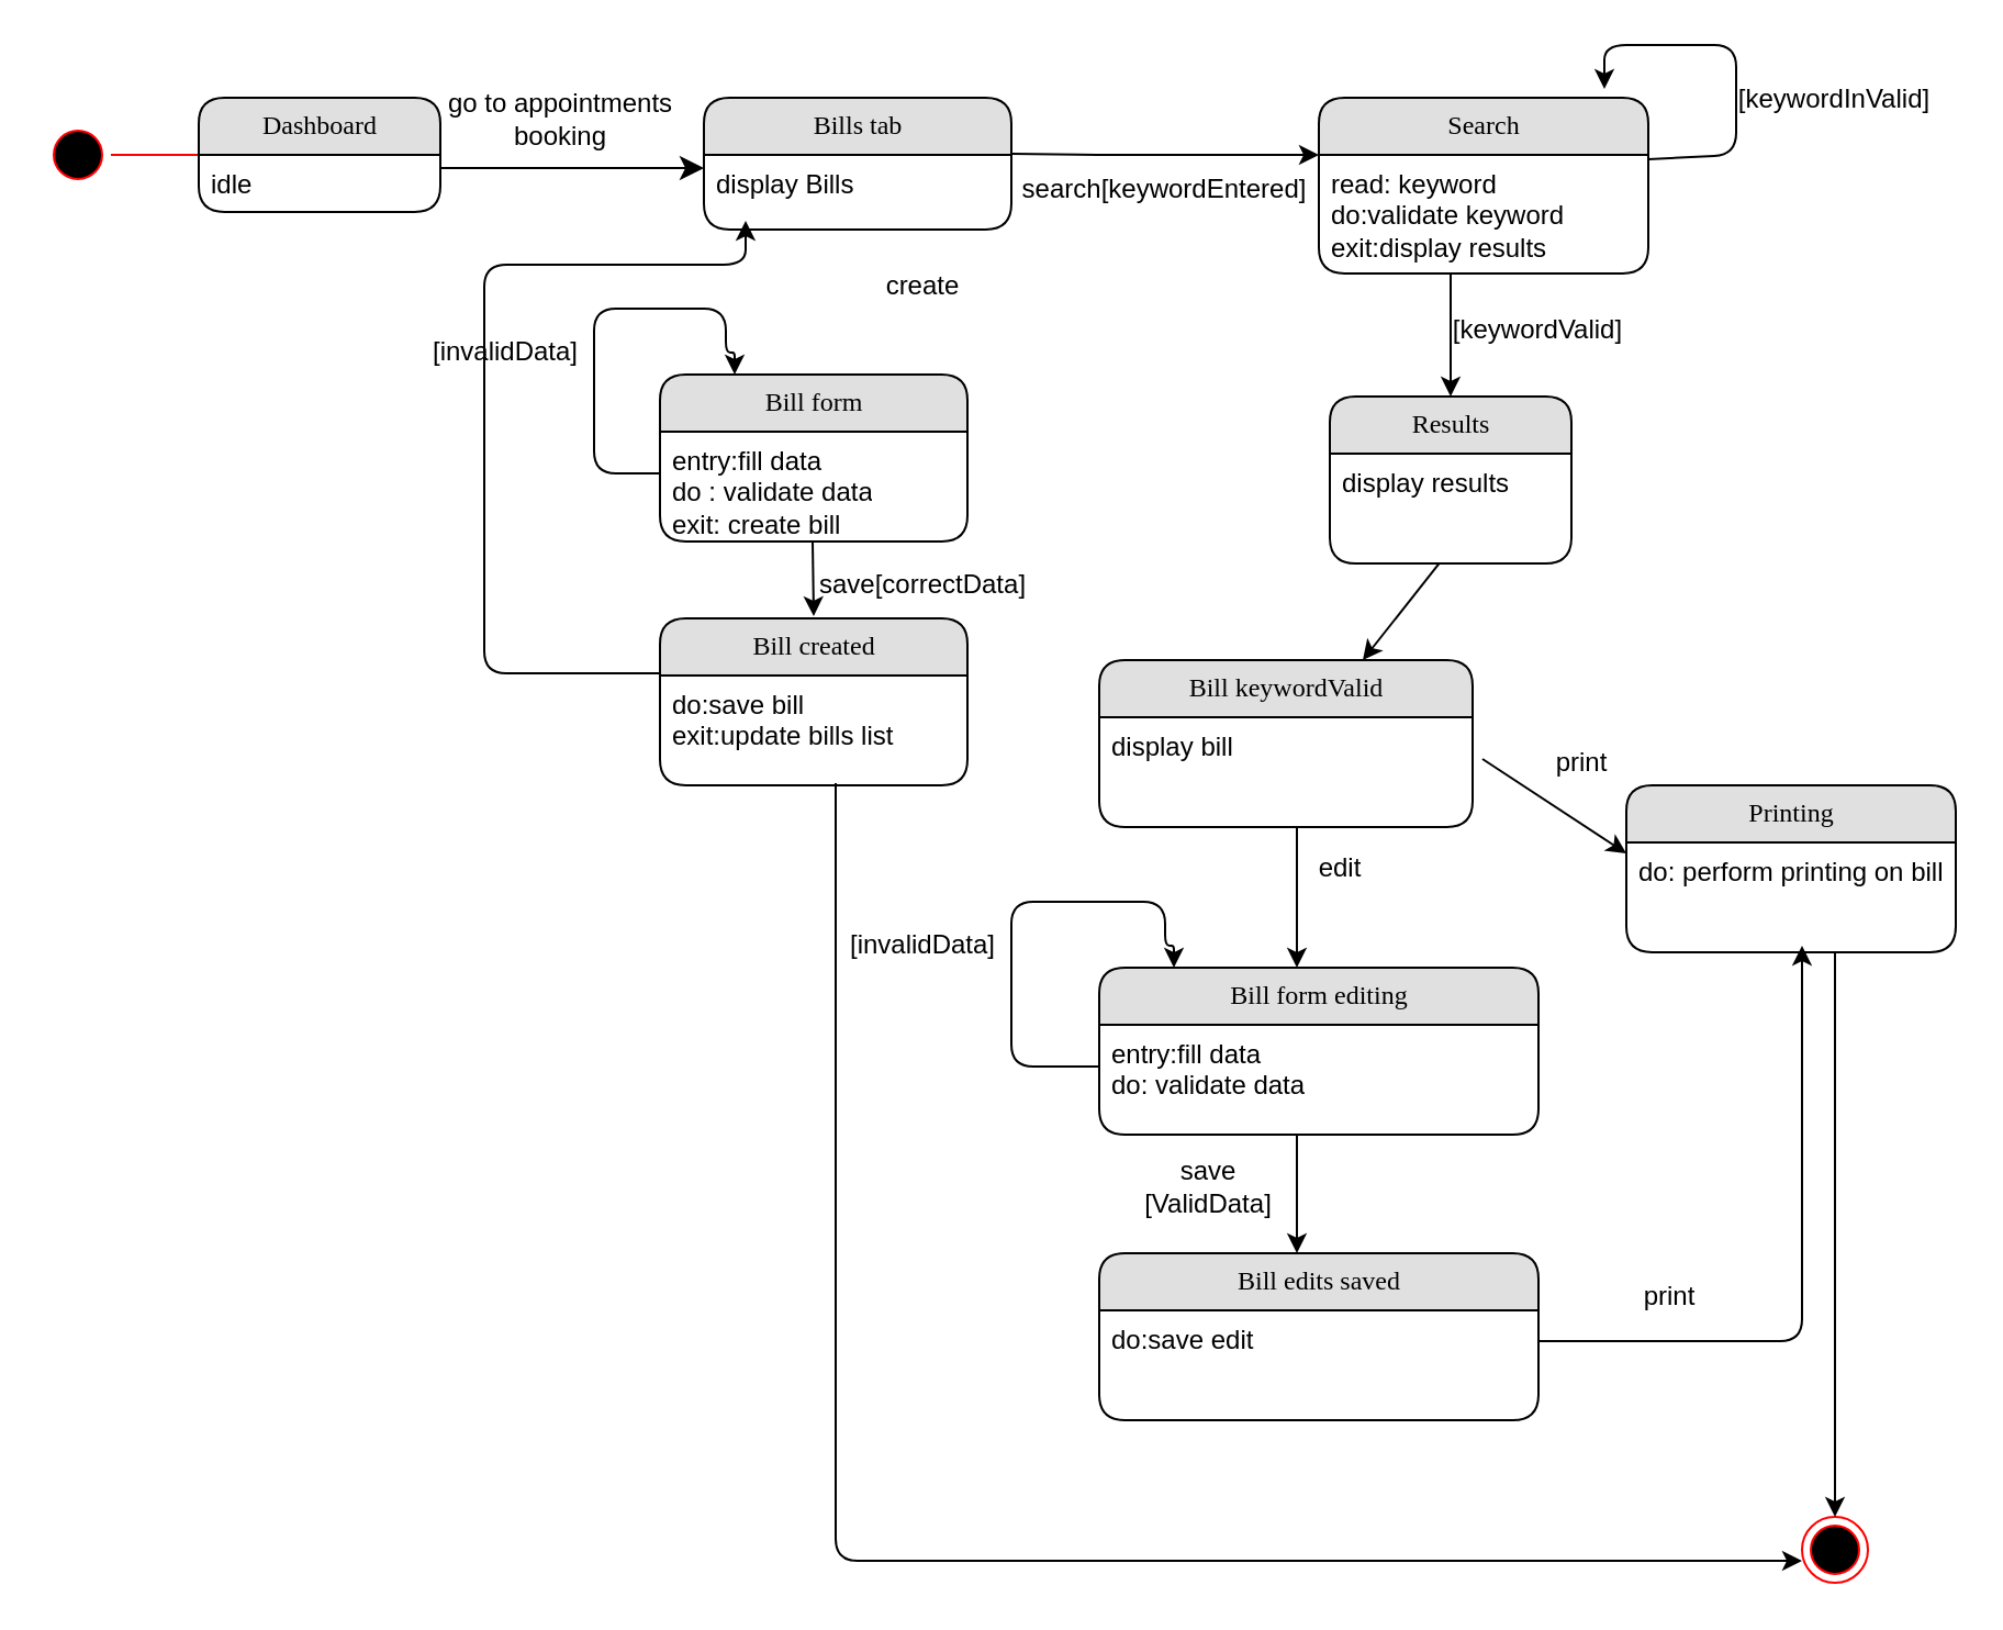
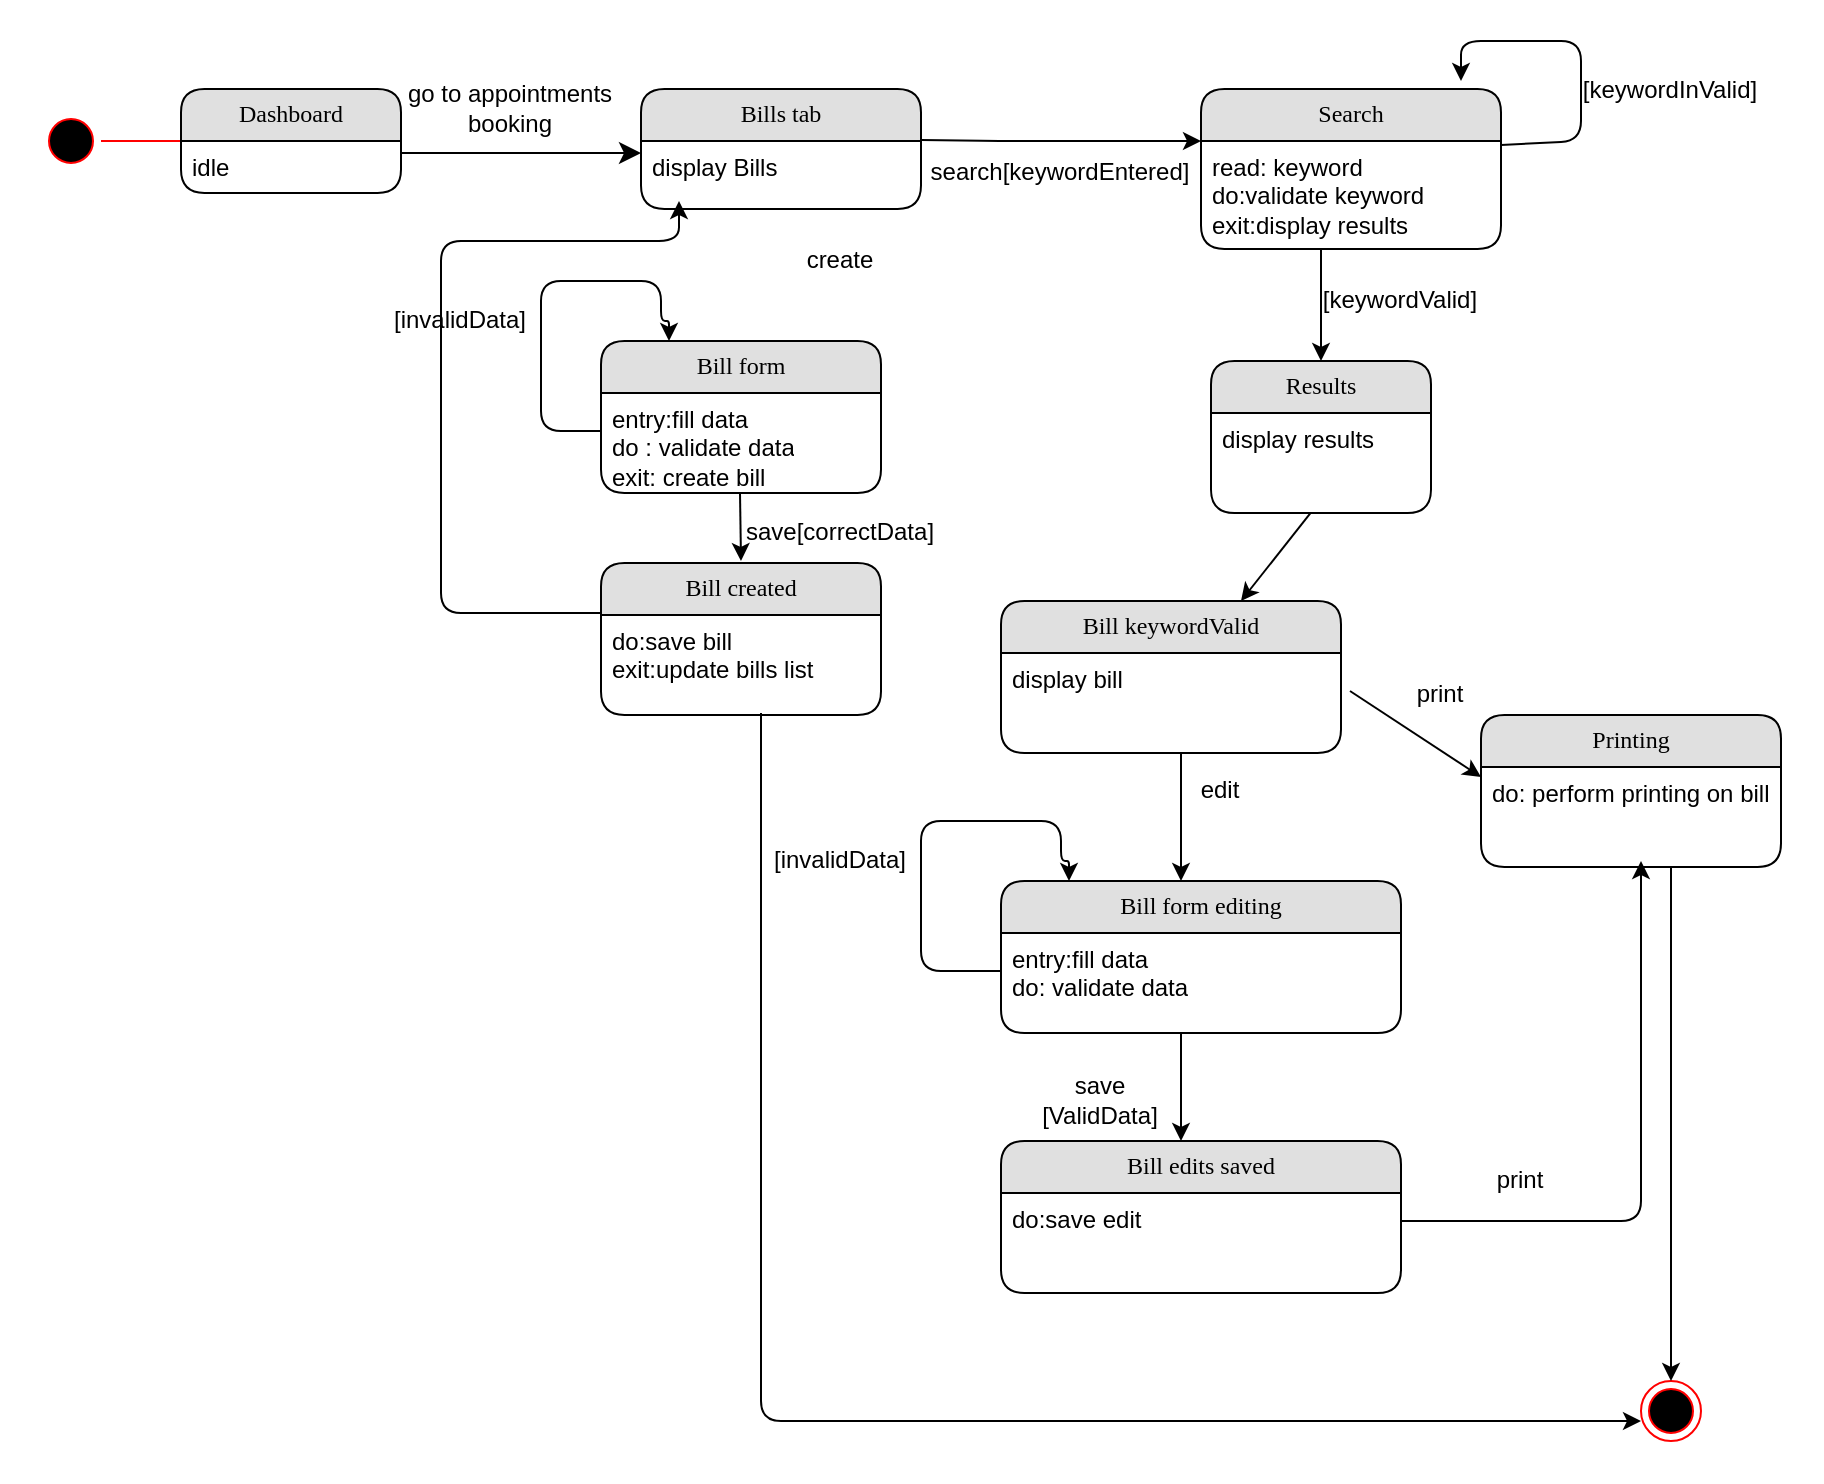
- <mxCell id="33" value="save [ValidData]" style="text;html=1;strokeColor=none;fillColor=none;align=center;verticalAlign=middle;whiteSpace=wrap;rounded=0;" parent="1" vertex="1"><mxGeometry x="530" y="530" width="40" height="20" as="geometry" /></mxCell>
+ <mxCell id="33" value="save [ValidData]" style="text;html=1;strokeColor=none;fillColor=none;align=center;verticalAlign=middle;whiteSpace=wrap;rounded=0;" parent="1" vertex="1"><mxGeometry x="530" y="540" width="40" height="20" as="geometry" /></mxCell>
